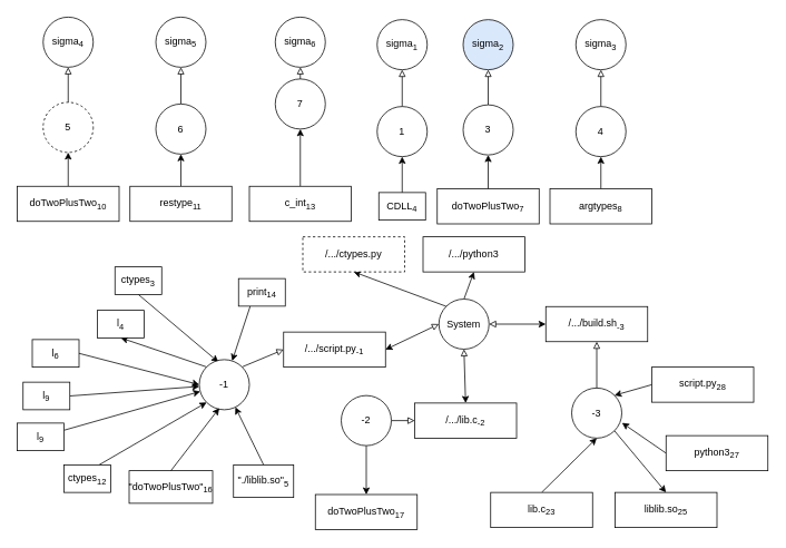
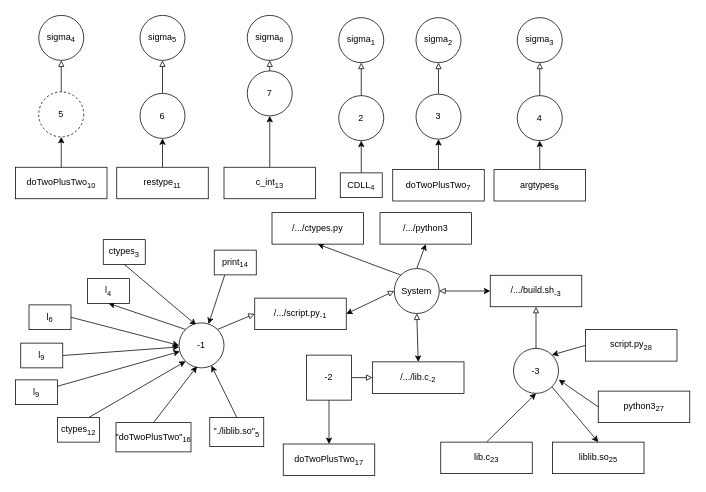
- <mxCell id="34" value="&lt;div&gt;sigma&lt;sub&gt;2&lt;/sub&gt;&lt;/div&gt;" style="ellipse;whiteSpace=wrap;html=1;aspect=fixed;fillColor=#dae8fc;" vertex="1" parent="1"><mxGeometry x="554" y="23" width="60" height="60" as="geometry" /></mxCell>
+ <mxCell id="34" value="&lt;div&gt;sigma&lt;sub&gt;2&lt;/sub&gt;&lt;/div&gt;" style="ellipse;whiteSpace=wrap;html=1;aspect=fixed;" vertex="1" parent="1"><mxGeometry x="554" y="23" width="60" height="60" as="geometry" /></mxCell>
- <mxCell id="24" value="1" style="ellipse;whiteSpace=wrap;html=1;aspect=fixed;" vertex="1" parent="1"><mxGeometry x="451" y="127" width="60" height="60" as="geometry" /></mxCell>
+ <mxCell id="24" value="2" style="ellipse;whiteSpace=wrap;html=1;aspect=fixed;" vertex="1" parent="1"><mxGeometry x="451" y="127" width="60" height="60" as="geometry" /></mxCell>
- <mxCell id="66" value="/.../ctypes.py" style="rounded=0;whiteSpace=wrap;html=1;dashed=1;" vertex="1" parent="1"><mxGeometry x="362" y="283" width="122" height="42" as="geometry" /></mxCell>
+ <mxCell id="66" value="/.../ctypes.py" style="rounded=0;whiteSpace=wrap;html=1;" vertex="1" parent="1"><mxGeometry x="362" y="283" width="122" height="42" as="geometry" /></mxCell>
- <mxCell id="7" value="-2" style="ellipse;whiteSpace=wrap;html=1;aspect=fixed;direction=south;" vertex="1" parent="1"><mxGeometry x="408" y="473" width="60" height="60" as="geometry" /></mxCell>
+ <mxCell id="7" value="-2" style="whiteSpace=wrap;html=1;aspect=fixed;direction=south;rounded=0;" vertex="1" parent="1"><mxGeometry x="408" y="473" width="60" height="60" as="geometry" /></mxCell>
